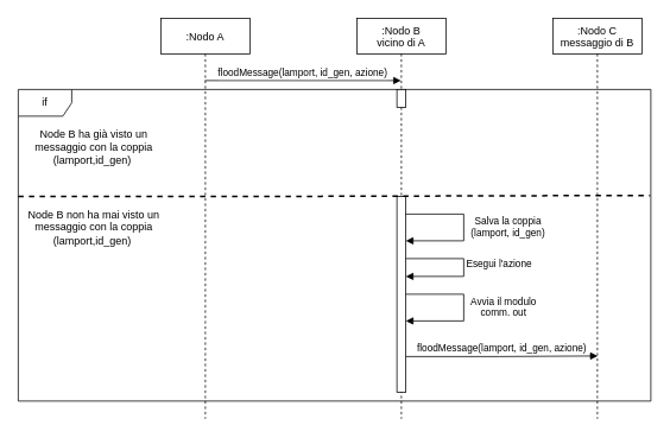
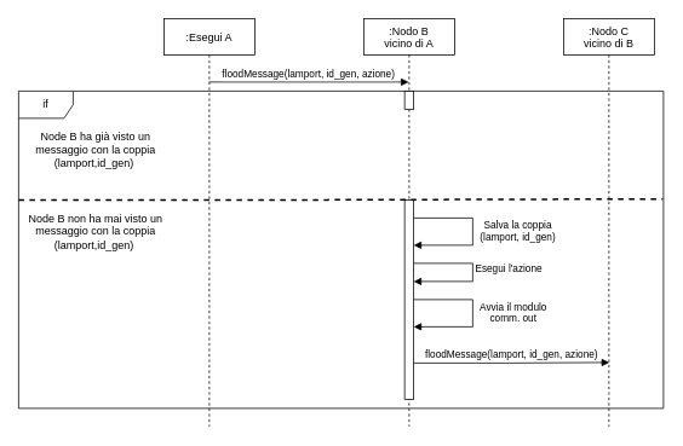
- <mxCell id="13" value=":Nodo C&#10;messaggio di B" style="shape=umlLifeline;perimeter=lifelinePerimeter;container=1;collapsible=0;recursiveResize=0;rounded=0;shadow=0;strokeWidth=1;" vertex="1" parent="1"><mxGeometry x="620" y="20" width="100" height="450" as="geometry" /></mxCell>
+ <mxCell id="13" value=":Nodo C&#10;vicino di B" style="shape=umlLifeline;perimeter=lifelinePerimeter;container=1;collapsible=0;recursiveResize=0;rounded=0;shadow=0;strokeWidth=1;" vertex="1" parent="1"><mxGeometry x="620" y="20" width="100" height="450" as="geometry" /></mxCell>
- <mxCell id="3" value=":Nodo A" style="shape=umlLifeline;perimeter=lifelinePerimeter;container=1;collapsible=0;recursiveResize=0;rounded=0;shadow=0;strokeWidth=1;" vertex="1" parent="1"><mxGeometry x="180" y="20" width="100" height="450" as="geometry" /></mxCell>
+ <mxCell id="3" value=":Esegui A" style="shape=umlLifeline;perimeter=lifelinePerimeter;container=1;collapsible=0;recursiveResize=0;rounded=0;shadow=0;strokeWidth=1;" vertex="1" parent="1"><mxGeometry x="180" y="20" width="100" height="450" as="geometry" /></mxCell>
